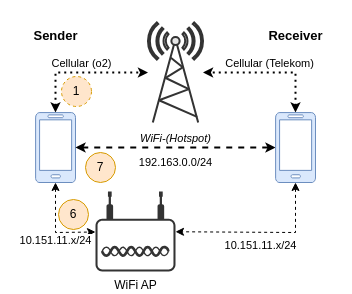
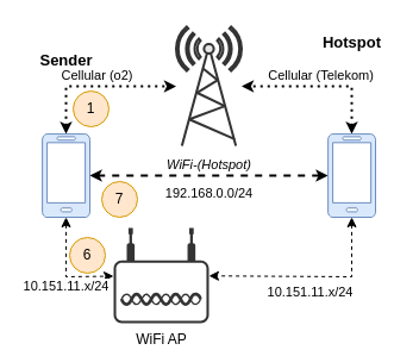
- <mxCell id="15" value="Sender" style="text;html=1;align=center;verticalAlign=middle;resizable=0;points=[];autosize=1;strokeColor=none;fillColor=none;fontStyle=1;fontSize=13;" vertex="1" parent="1"><mxGeometry x="20" y="20" width="70" height="30" as="geometry" /></mxCell>
+ <mxCell id="15" value="Sender" style="text;html=1;align=center;verticalAlign=middle;resizable=0;points=[];autosize=1;strokeColor=none;fillColor=none;fontStyle=1;fontSize=13;" vertex="1" parent="1"><mxGeometry x="20" y="35" width="70" height="30" as="geometry" /></mxCell>
- <mxCell id="16" value="Receiver" style="text;html=1;align=center;verticalAlign=middle;resizable=0;points=[];autosize=1;strokeColor=none;fillColor=none;fontStyle=1;fontSize=13;" vertex="1" parent="1"><mxGeometry x="260" y="20" width="70" height="30" as="geometry" /></mxCell>
+ <mxCell id="16" value="Hotspot" style="text;html=1;align=center;verticalAlign=middle;resizable=0;points=[];autosize=1;strokeColor=none;fillColor=none;fontStyle=1;fontSize=13;" vertex="1" parent="1"><mxGeometry x="260" y="20" width="70" height="30" as="geometry" /></mxCell>
- <mxCell id="12" value="1" style="ellipse;whiteSpace=wrap;html=1;aspect=fixed;fillColor=#ffe6cc;strokeColor=#d79b00;dashed=1;" parent="1" vertex="1"><mxGeometry x="61" y="76" width="30" height="30" as="geometry" /></mxCell>
+ <mxCell id="12" value="1" style="ellipse;whiteSpace=wrap;html=1;aspect=fixed;fillColor=#ffe6cc;strokeColor=#d79b00;" parent="1" vertex="1"><mxGeometry x="61" y="76" width="30" height="30" as="geometry" /></mxCell>
- <mxCell id="11" value="192.163.0.0/24" style="text;html=1;align=center;verticalAlign=middle;resizable=0;points=[];autosize=1;strokeColor=none;fillColor=none;spacing=0;fontSize=11;" parent="1" vertex="1"><mxGeometry x="130" y="152" width="90" height="20" as="geometry" /></mxCell>
+ <mxCell id="11" value="192.168.0.0/24" style="text;html=1;align=center;verticalAlign=middle;resizable=0;points=[];autosize=1;strokeColor=none;fillColor=none;spacing=0;fontSize=11;" parent="1" vertex="1"><mxGeometry x="130" y="152" width="90" height="20" as="geometry" /></mxCell>
